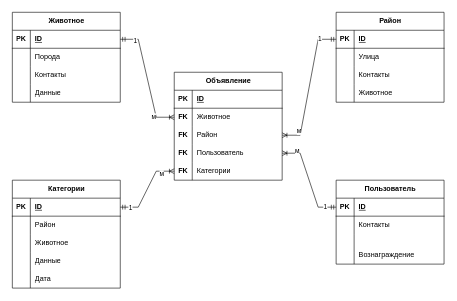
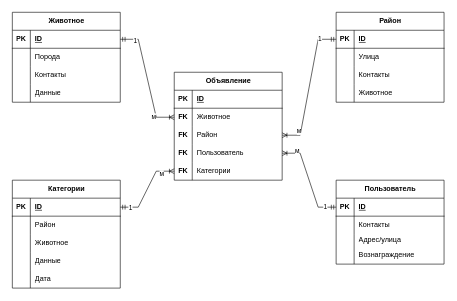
+ <mxCell id="51" value="Адрес/улица" style="shape=partialRectangle;connectable=0;fillColor=none;top=0;left=0;bottom=0;right=0;align=left;spacingLeft=6;overflow=hidden;whiteSpace=wrap;html=1;" parent="36" vertex="1"><mxGeometry x="30" y="90" width="150" height="20" as="geometry"><mxRectangle width="150" height="30" as="alternateBounds" /></mxGeometry></mxCell>
